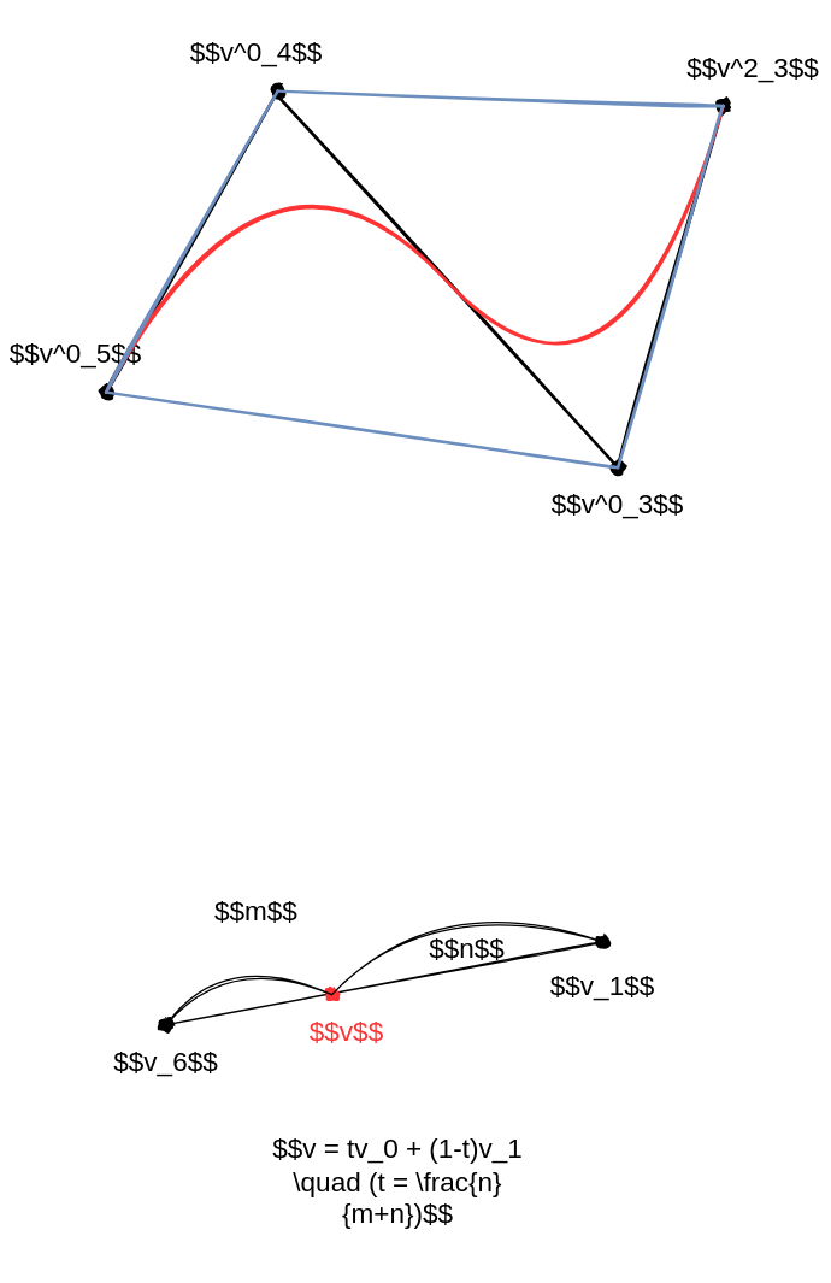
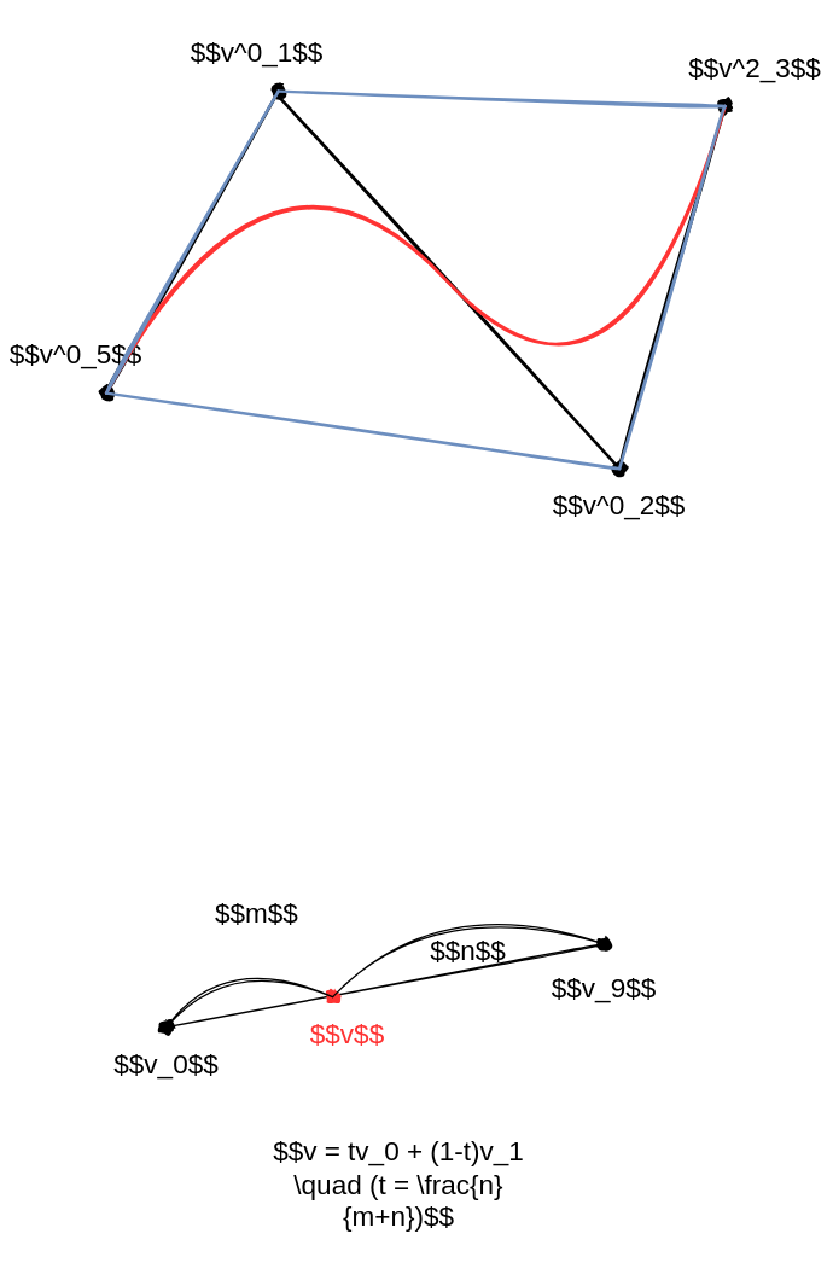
- <mxCell id="19" value="$$v^0_4$$" style="text;html=1;strokeColor=none;fillColor=none;align=center;verticalAlign=middle;whiteSpace=wrap;rounded=0;sketch=1;fontSize=18;fontColor=#000000;" vertex="1" parent="1"><mxGeometry x="140" y="20" width="60" height="30" as="geometry" /></mxCell>
+ <mxCell id="19" value="$$v^0_1$$" style="text;html=1;strokeColor=none;fillColor=none;align=center;verticalAlign=middle;whiteSpace=wrap;rounded=0;sketch=1;fontSize=18;fontColor=#000000;" vertex="1" parent="1"><mxGeometry x="140" y="20" width="60" height="30" as="geometry" /></mxCell>
- <mxCell id="20" value="$$v^0_3$$" style="text;html=1;strokeColor=none;fillColor=none;align=center;verticalAlign=middle;whiteSpace=wrap;rounded=0;sketch=1;fontSize=18;fontColor=#000000;" vertex="1" parent="1"><mxGeometry x="380" y="320" width="60" height="30" as="geometry" /></mxCell>
+ <mxCell id="20" value="$$v^0_2$$" style="text;html=1;strokeColor=none;fillColor=none;align=center;verticalAlign=middle;whiteSpace=wrap;rounded=0;sketch=1;fontSize=18;fontColor=#000000;" vertex="1" parent="1"><mxGeometry x="380" y="320" width="60" height="30" as="geometry" /></mxCell>
- <mxCell id="10" value="$$v_1$$" style="text;html=1;strokeColor=none;fillColor=none;align=center;verticalAlign=middle;whiteSpace=wrap;rounded=0;fontSize=18;sketch=1;" vertex="1" parent="1"><mxGeometry x="370" y="640" width="60" height="30" as="geometry" /></mxCell>
+ <mxCell id="10" value="$$v_9$$" style="text;html=1;strokeColor=none;fillColor=none;align=center;verticalAlign=middle;whiteSpace=wrap;rounded=0;fontSize=18;sketch=1;" vertex="1" parent="1"><mxGeometry x="370" y="640" width="60" height="30" as="geometry" /></mxCell>
- <mxCell id="9" value="$$v_6$$" style="text;html=1;strokeColor=none;fillColor=none;align=center;verticalAlign=middle;whiteSpace=wrap;rounded=0;fontSize=18;sketch=1;" vertex="1" parent="1"><mxGeometry x="80" y="690" width="60" height="30" as="geometry" /></mxCell>
+ <mxCell id="9" value="$$v_0$$" style="text;html=1;strokeColor=none;fillColor=none;align=center;verticalAlign=middle;whiteSpace=wrap;rounded=0;fontSize=18;sketch=1;" vertex="1" parent="1"><mxGeometry x="80" y="690" width="60" height="30" as="geometry" /></mxCell>
